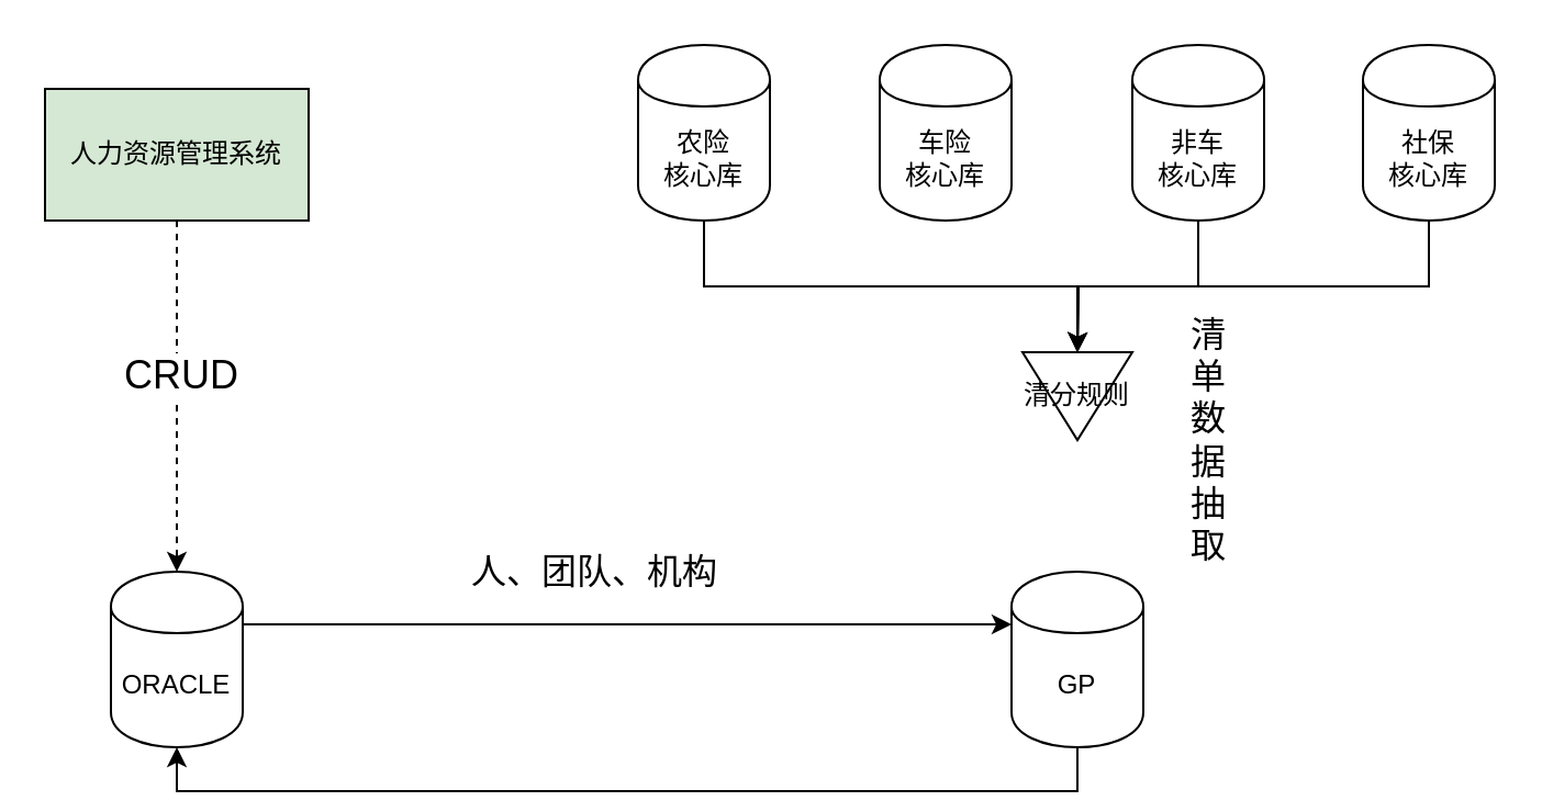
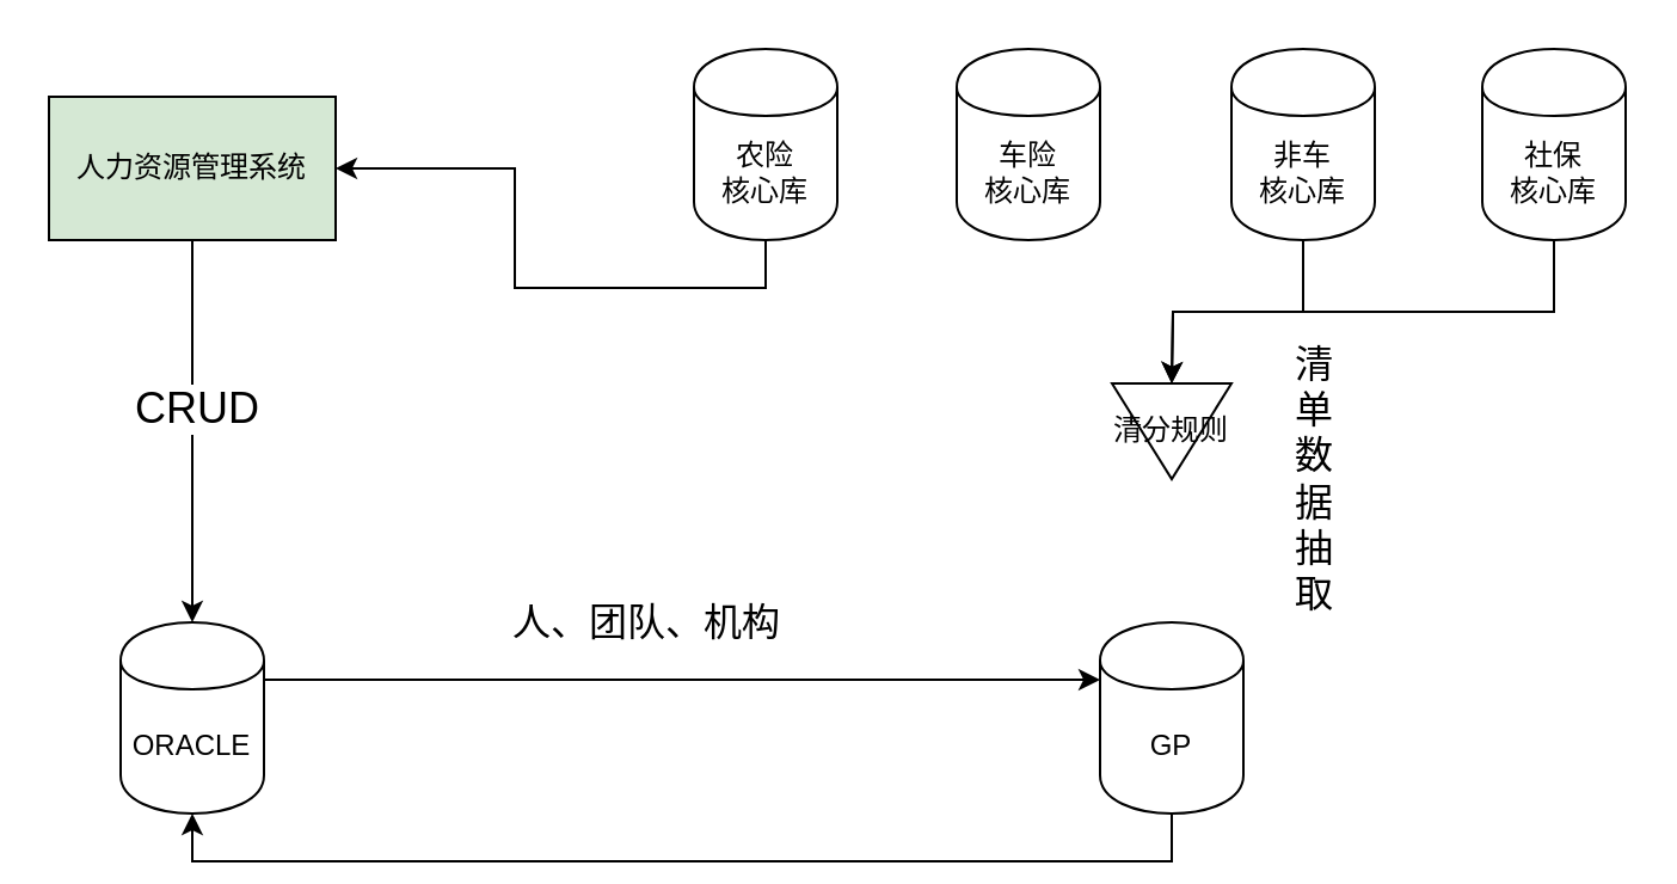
- <mxCell id="13" style="edgeStyle=orthogonalEdgeStyle;rounded=0;orthogonalLoop=1;jettySize=auto;html=1;exitX=0.5;exitY=1;exitDx=0;exitDy=0;entryX=0;entryY=0.5;entryDx=0;entryDy=0;fontSize=18;" edge="1" parent="1" source="14" target="9"><mxGeometry relative="1" as="geometry" /></mxCell>
+ <mxCell id="13" style="edgeStyle=orthogonalEdgeStyle;rounded=0;orthogonalLoop=1;jettySize=auto;html=1;exitX=0.5;exitY=1;exitDx=0;exitDy=0;fontSize=18;" edge="1" parent="1" source="14" target="12"><mxGeometry relative="1" as="geometry" /></mxCell>
- <mxCell id="10" style="edgeStyle=orthogonalEdgeStyle;rounded=0;orthogonalLoop=1;jettySize=auto;html=1;exitX=0.5;exitY=1;exitDx=0;exitDy=0;entryX=0.5;entryY=0;entryDx=0;entryDy=0;fontSize=18;dashed=1;" edge="1" parent="1" source="12" target="6"><mxGeometry relative="1" as="geometry" /></mxCell>
+ <mxCell id="10" style="edgeStyle=orthogonalEdgeStyle;rounded=0;orthogonalLoop=1;jettySize=auto;html=1;exitX=0.5;exitY=1;exitDx=0;exitDy=0;entryX=0.5;entryY=0;entryDx=0;entryDy=0;fontSize=18;" edge="1" parent="1" source="12" target="6"><mxGeometry relative="1" as="geometry" /></mxCell>
